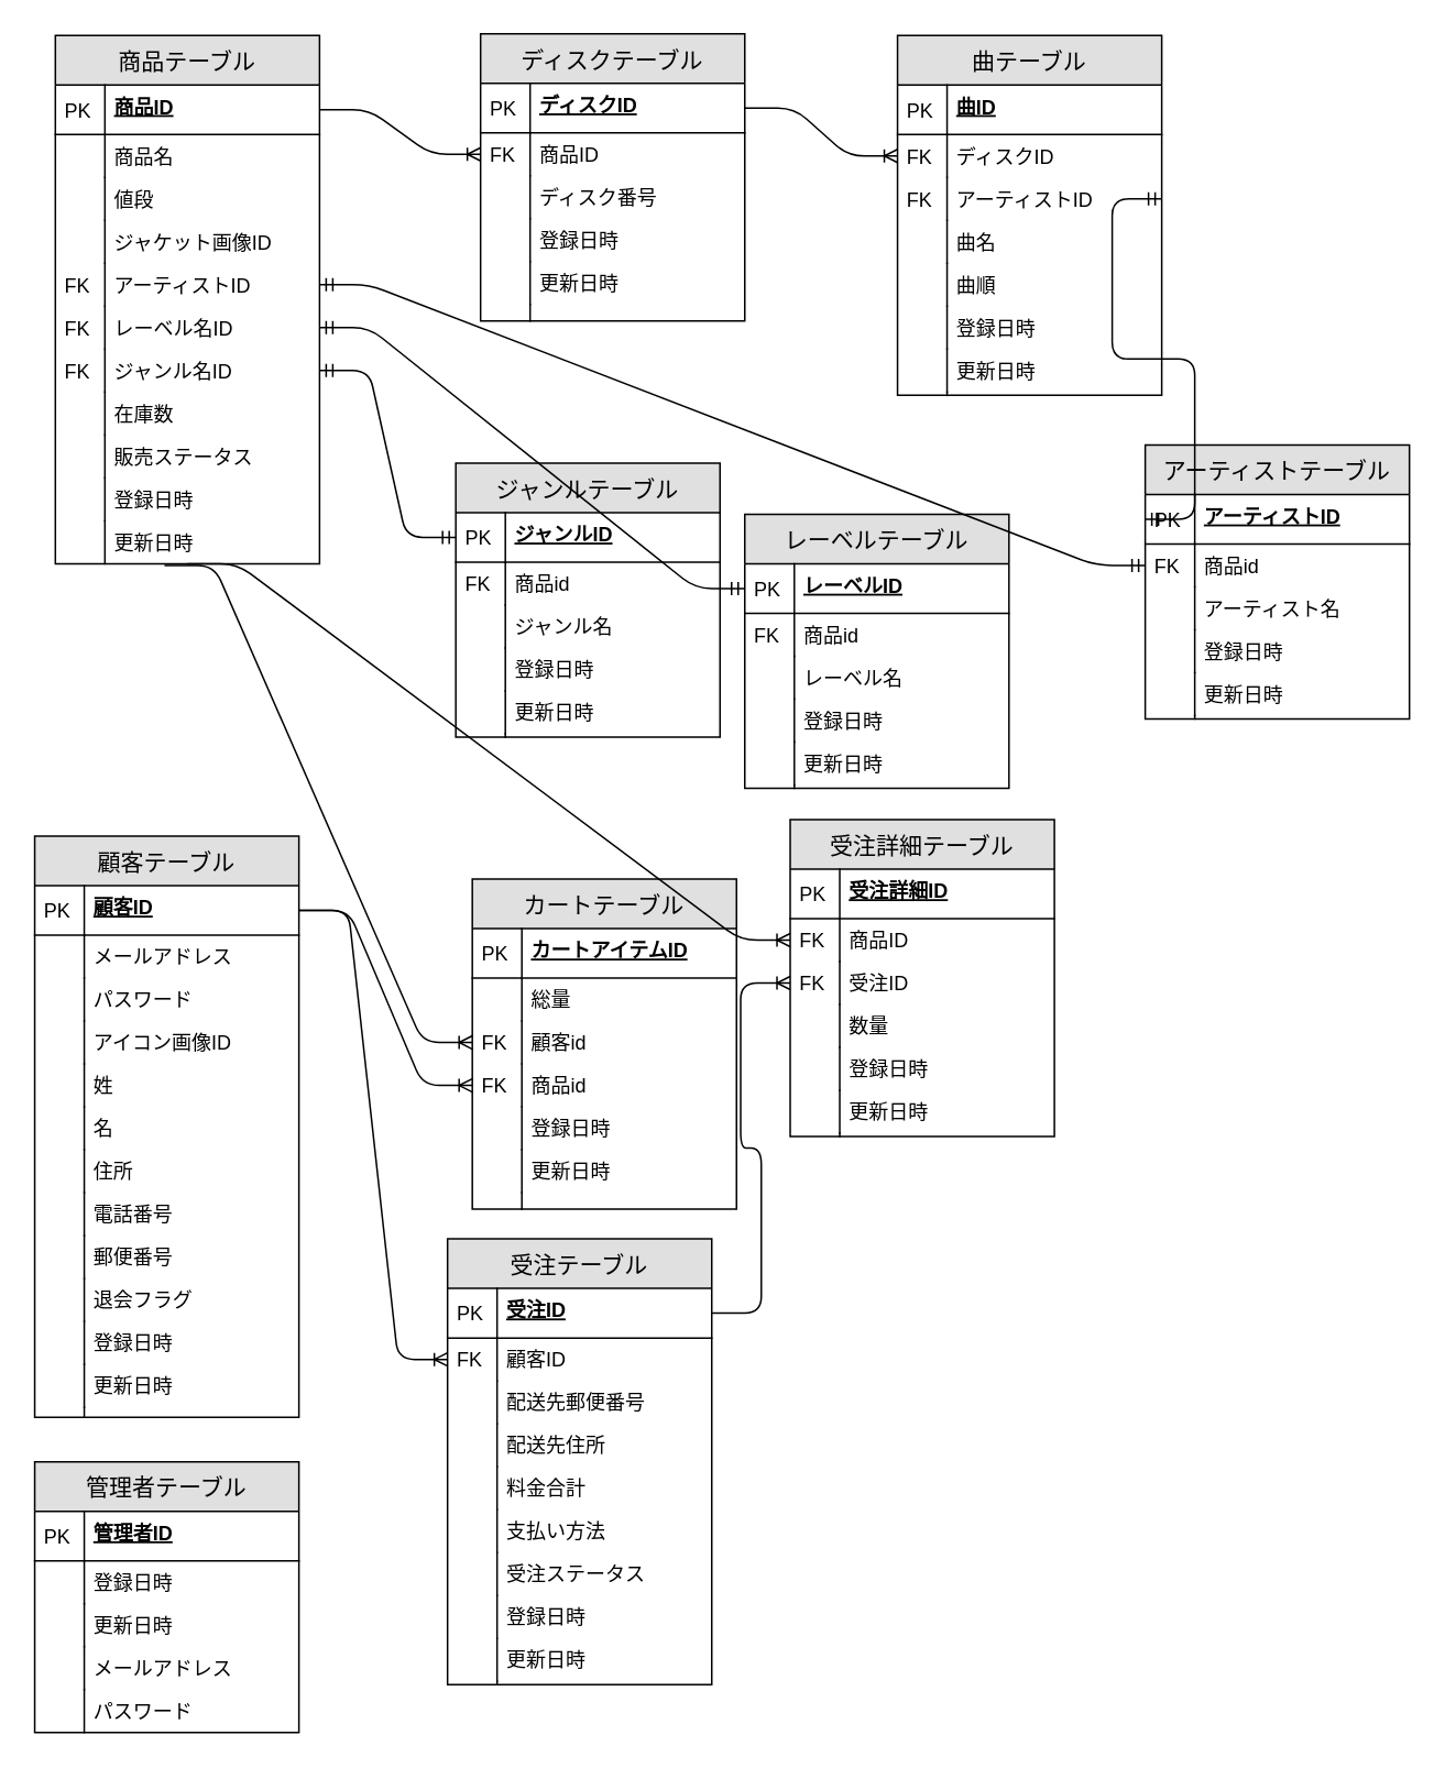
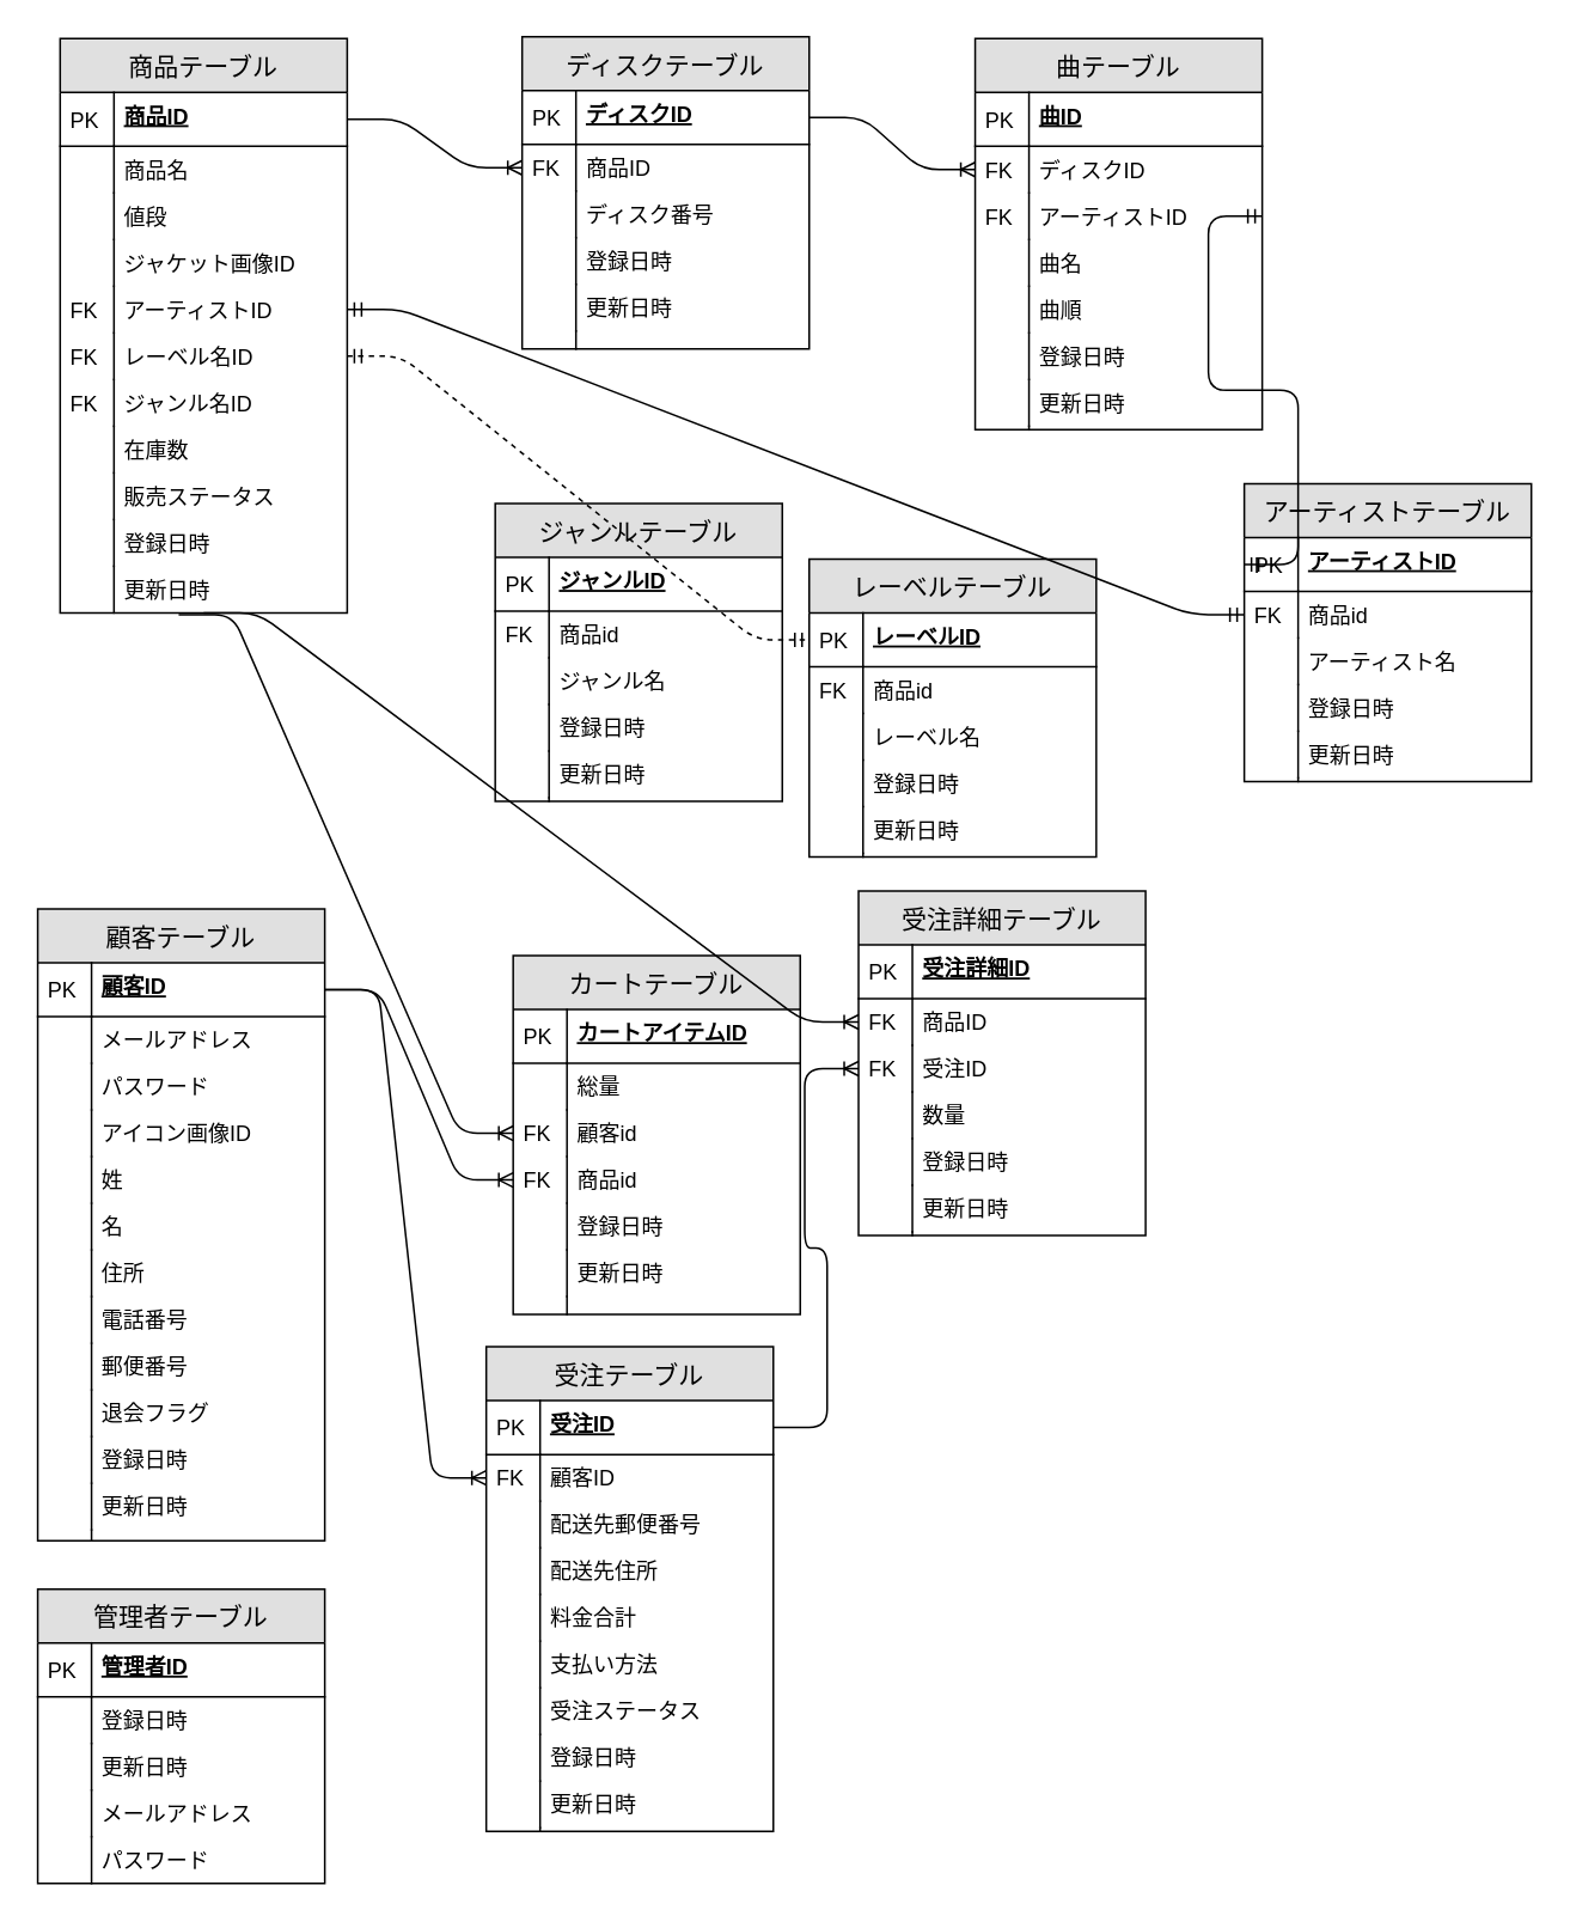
- <mxCell id="190" value="" style="edgeStyle=entityRelationEdgeStyle;fontSize=12;html=1;endArrow=ERmandOne;startArrow=ERmandOne;exitX=1;exitY=0.5;exitDx=0;exitDy=0;entryX=0;entryY=0.5;entryDx=0;entryDy=0;" edge="1" parent="1" source="126" target="79"><mxGeometry width="100" height="100" relative="1" as="geometry"><mxPoint x="190.5" y="226" as="sourcePoint" /><mxPoint x="450.5" y="295" as="targetPoint" /></mxGeometry></mxCell>
+ <mxCell id="190" value="" style="edgeStyle=entityRelationEdgeStyle;fontSize=12;html=1;endArrow=ERmandOne;startArrow=ERmandOne;exitX=1;exitY=0.5;exitDx=0;exitDy=0;entryX=0;entryY=0.5;entryDx=0;entryDy=0;dashed=1;" edge="1" parent="1" source="126" target="79"><mxGeometry width="100" height="100" relative="1" as="geometry"><mxPoint x="190.5" y="226" as="sourcePoint" /><mxPoint x="450.5" y="295" as="targetPoint" /></mxGeometry></mxCell>
- <mxCell id="191" value="" style="edgeStyle=entityRelationEdgeStyle;fontSize=12;html=1;endArrow=ERmandOne;startArrow=ERmandOne;exitX=1;exitY=0.5;exitDx=0;exitDy=0;entryX=0;entryY=0.5;entryDx=0;entryDy=0;" edge="1" parent="1" source="128" target="92"><mxGeometry width="100" height="100" relative="1" as="geometry"><mxPoint x="190.5" y="220" as="sourcePoint" /><mxPoint x="450.5" y="289" as="targetPoint" /></mxGeometry></mxCell>
